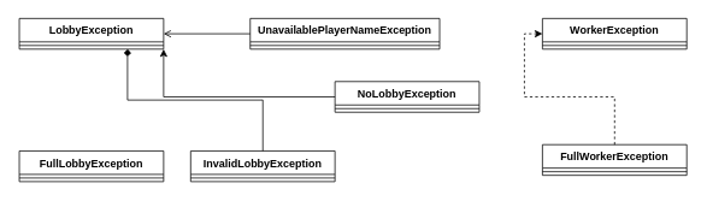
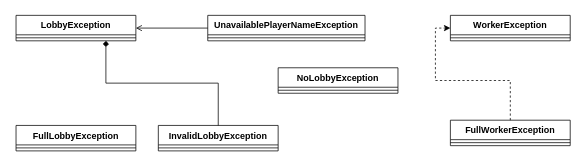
- <mxCell id="17" style="edgeStyle=orthogonalEdgeStyle;rounded=0;orthogonalLoop=1;jettySize=auto;html=1;exitX=0;exitY=0.5;exitDx=0;exitDy=0;entryX=1;entryY=1;entryDx=0;entryDy=0;" edge="1" parent="1" source="12" target="2"><mxGeometry relative="1" as="geometry" /></mxCell>
